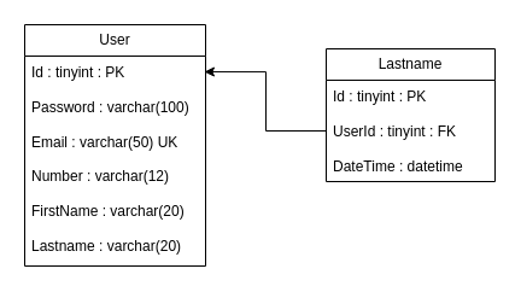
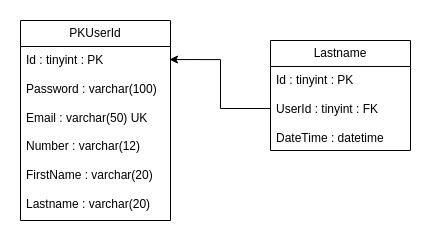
- <mxCell id="2" value="User" style="swimlane;fontStyle=0;childLayout=stackLayout;horizontal=1;startSize=26;fillColor=none;horizontalStack=0;resizeParent=1;resizeParentMax=0;resizeLast=0;collapsible=1;marginBottom=0;whiteSpace=wrap;html=1;" vertex="1" parent="1"><mxGeometry x="20" y="20" width="150" height="200" as="geometry" /></mxCell>
+ <mxCell id="2" value="PKUserId" style="swimlane;fontStyle=0;childLayout=stackLayout;horizontal=1;startSize=26;fillColor=none;horizontalStack=0;resizeParent=1;resizeParentMax=0;resizeLast=0;collapsible=1;marginBottom=0;whiteSpace=wrap;html=1;" vertex="1" parent="1"><mxGeometry x="20" y="20" width="150" height="200" as="geometry" /></mxCell>
